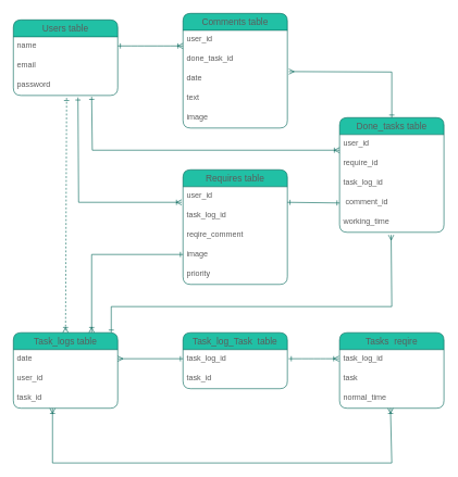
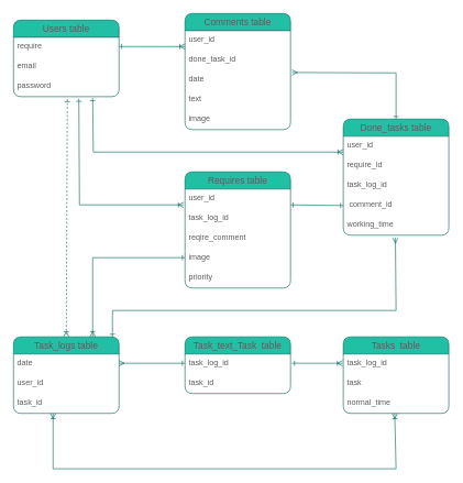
- <mxCell id="3" value="name" style="text;strokeColor=none;fillColor=none;spacingLeft=4;spacingRight=4;overflow=hidden;rotatable=0;points=[[0,0.5],[1,0.5]];portConstraint=eastwest;fontSize=12;fontColor=#5C5C5C;rounded=1;" vertex="1" parent="2"><mxGeometry y="26" width="160" height="30" as="geometry" /></mxCell>
+ <mxCell id="3" value="require" style="text;strokeColor=none;fillColor=none;spacingLeft=4;spacingRight=4;overflow=hidden;rotatable=0;points=[[0,0.5],[1,0.5]];portConstraint=eastwest;fontSize=12;fontColor=#5C5C5C;rounded=1;" vertex="1" parent="2"><mxGeometry y="26" width="160" height="30" as="geometry" /></mxCell>
- <mxCell id="27" value="Task_log_Task  table" style="swimlane;fontStyle=0;childLayout=stackLayout;horizontal=1;startSize=26;horizontalStack=0;resizeParent=1;resizeParentMax=0;resizeLast=0;collapsible=1;marginBottom=0;align=center;fontSize=14;fillColor=#21C0A5;strokeColor=#006658;fontColor=#5C5C5C;rounded=1;" vertex="1" parent="1"><mxGeometry x="280" y="510" width="160" height="86" as="geometry" /></mxCell>
+ <mxCell id="27" value="Task_text_Task  table" style="swimlane;fontStyle=0;childLayout=stackLayout;horizontal=1;startSize=26;horizontalStack=0;resizeParent=1;resizeParentMax=0;resizeLast=0;collapsible=1;marginBottom=0;align=center;fontSize=14;fillColor=#21C0A5;strokeColor=#006658;fontColor=#5C5C5C;rounded=1;" vertex="1" parent="1"><mxGeometry x="280" y="510" width="160" height="86" as="geometry" /></mxCell>
- <mxCell id="10" value="Tasks  reqire" style="swimlane;fontStyle=0;childLayout=stackLayout;horizontal=1;startSize=26;horizontalStack=0;resizeParent=1;resizeParentMax=0;resizeLast=0;collapsible=1;marginBottom=0;align=center;fontSize=14;fillColor=#21C0A5;strokeColor=#006658;fontColor=#5C5C5C;rounded=1;" vertex="1" parent="1"><mxGeometry x="520" y="510" width="160" height="116" as="geometry" /></mxCell>
+ <mxCell id="10" value="Tasks  table" style="swimlane;fontStyle=0;childLayout=stackLayout;horizontal=1;startSize=26;horizontalStack=0;resizeParent=1;resizeParentMax=0;resizeLast=0;collapsible=1;marginBottom=0;align=center;fontSize=14;fillColor=#21C0A5;strokeColor=#006658;fontColor=#5C5C5C;rounded=1;" vertex="1" parent="1"><mxGeometry x="520" y="510" width="160" height="116" as="geometry" /></mxCell>
